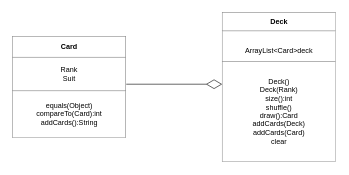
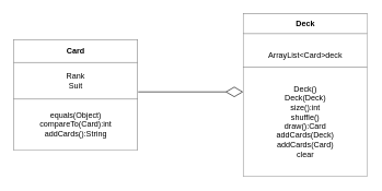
- <mxCell id="4" value="&lt;table border=&quot;1&quot; width=&quot;100%&quot; cellpadding=&quot;4&quot; style=&quot;width: 100% ; height: 100% ; border-collapse: collapse&quot;&gt;&lt;tbody&gt;&lt;tr&gt;&lt;th align=&quot;center&quot;&gt;&lt;b&gt;Deck&lt;/b&gt;&lt;/th&gt;&lt;/tr&gt;&lt;tr&gt;&lt;td align=&quot;center&quot;&gt;&lt;br&gt;ArrayList&amp;lt;Card&amp;gt;deck&lt;/td&gt;&lt;/tr&gt;&lt;tr&gt;&lt;td align=&quot;center&quot;&gt;Deck()&lt;br&gt;Deck(Rank)&lt;br&gt;size():int&lt;br&gt;shuffle()&lt;br&gt;draw():Card&lt;br&gt;addCards(Deck)&lt;br&gt;addCards(Card)&lt;br&gt;clear&lt;br&gt;&lt;/td&gt;&lt;/tr&gt;&lt;/tbody&gt;&lt;/table&gt;" style="text;html=1;strokeColor=none;fillColor=none;overflow=fill;" vertex="1" parent="1"><mxGeometry x="370" y="20" width="190" height="250" as="geometry" /></mxCell>
+ <mxCell id="4" value="&lt;table border=&quot;1&quot; width=&quot;100%&quot; cellpadding=&quot;4&quot; style=&quot;width: 100% ; height: 100% ; border-collapse: collapse&quot;&gt;&lt;tbody&gt;&lt;tr&gt;&lt;th align=&quot;center&quot;&gt;&lt;b&gt;Deck&lt;/b&gt;&lt;/th&gt;&lt;/tr&gt;&lt;tr&gt;&lt;td align=&quot;center&quot;&gt;&lt;br&gt;ArrayList&amp;lt;Card&amp;gt;deck&lt;/td&gt;&lt;/tr&gt;&lt;tr&gt;&lt;td align=&quot;center&quot;&gt;Deck()&lt;br&gt;Deck(Deck)&lt;br&gt;size():int&lt;br&gt;shuffle()&lt;br&gt;draw():Card&lt;br&gt;addCards(Deck)&lt;br&gt;addCards(Card)&lt;br&gt;clear&lt;br&gt;&lt;/td&gt;&lt;/tr&gt;&lt;/tbody&gt;&lt;/table&gt;" style="text;html=1;strokeColor=none;fillColor=none;overflow=fill;" vertex="1" parent="1"><mxGeometry x="370" y="20" width="190" height="250" as="geometry" /></mxCell>
